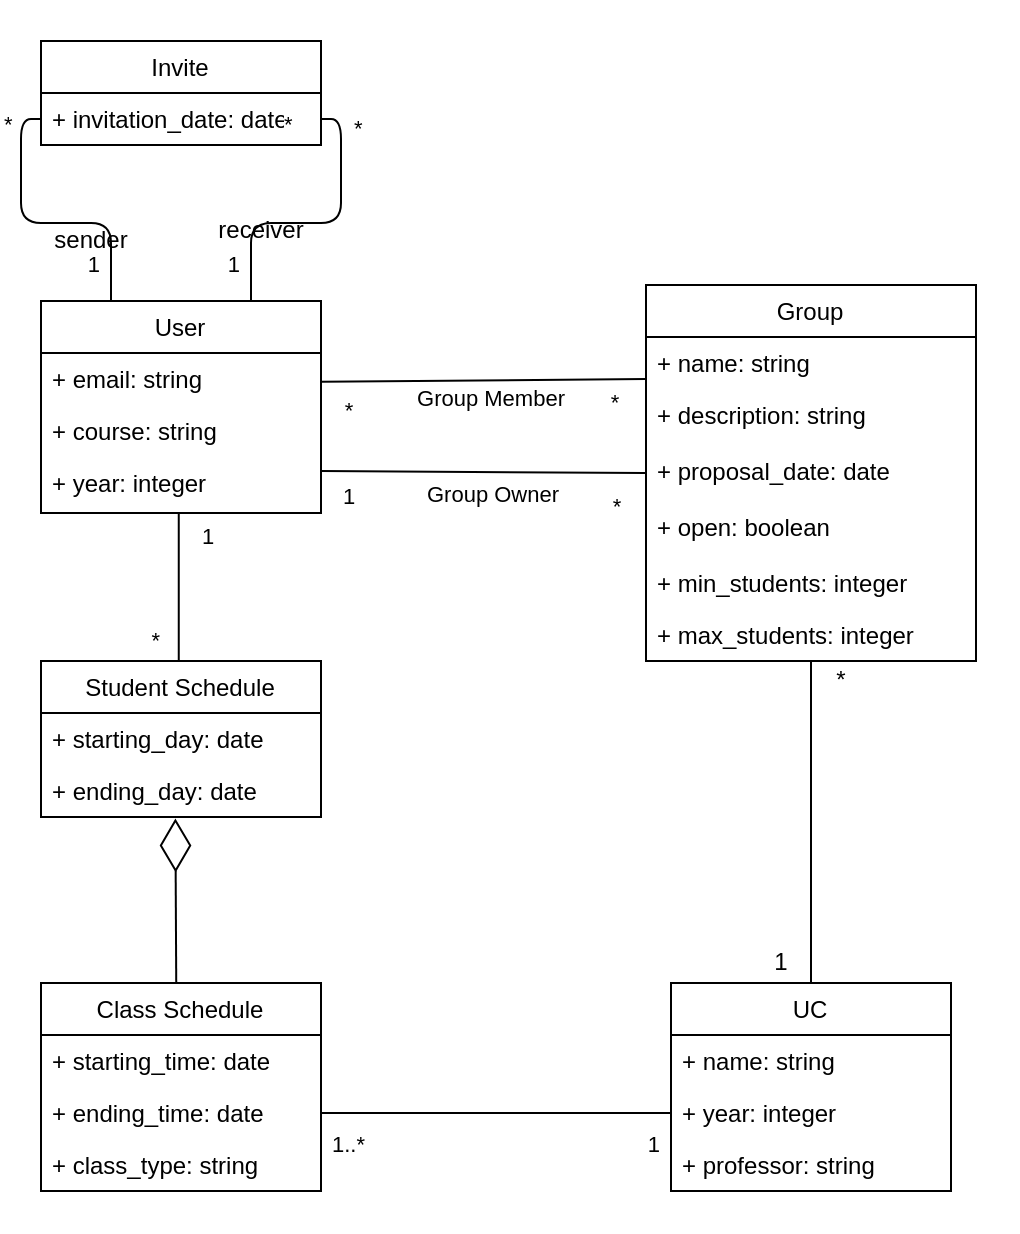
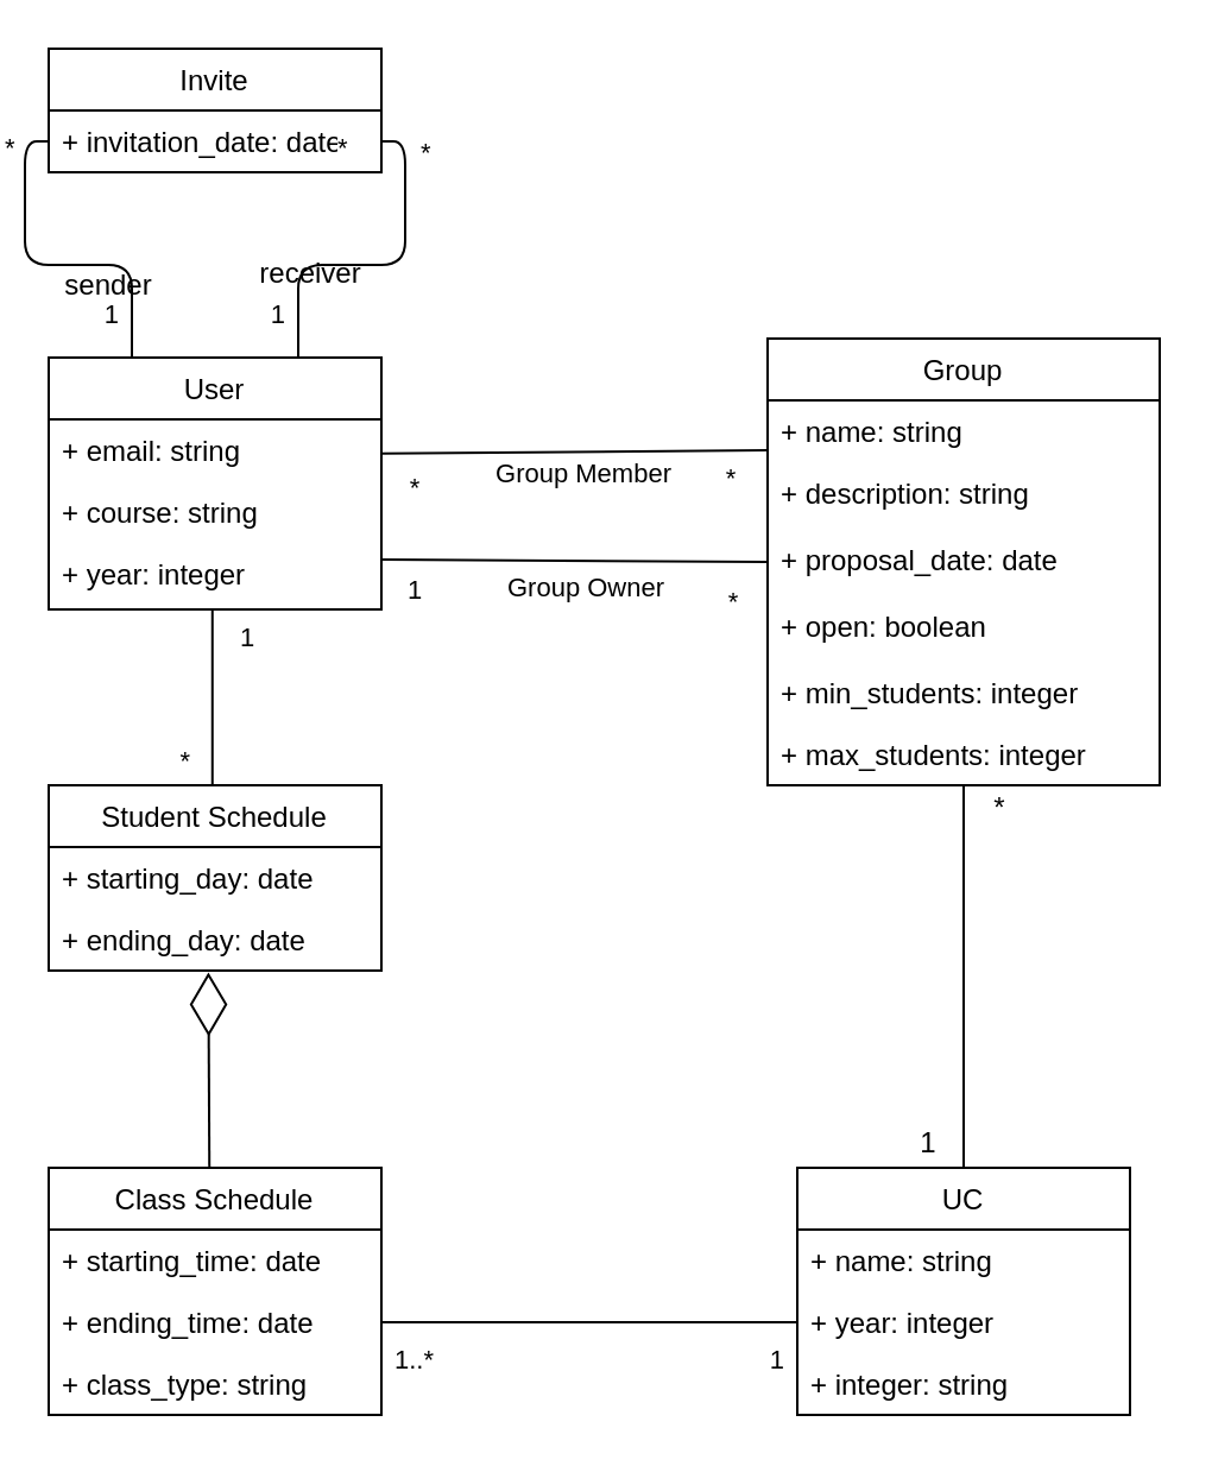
- <mxCell id="16" value="+ professor: string" style="text;strokeColor=none;fillColor=none;align=left;verticalAlign=top;spacingLeft=4;spacingRight=4;overflow=hidden;rotatable=0;points=[[0,0.5],[1,0.5]];portConstraint=eastwest;" parent="13" vertex="1"><mxGeometry y="78" width="140" height="26" as="geometry" /></mxCell>
+ <mxCell id="16" value="+ integer: string" style="text;strokeColor=none;fillColor=none;align=left;verticalAlign=top;spacingLeft=4;spacingRight=4;overflow=hidden;rotatable=0;points=[[0,0.5],[1,0.5]];portConstraint=eastwest;" parent="13" vertex="1"><mxGeometry y="78" width="140" height="26" as="geometry" /></mxCell>
